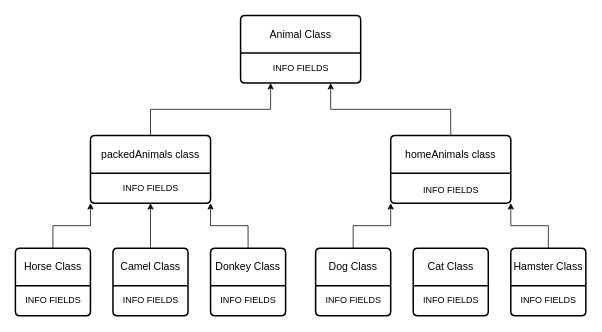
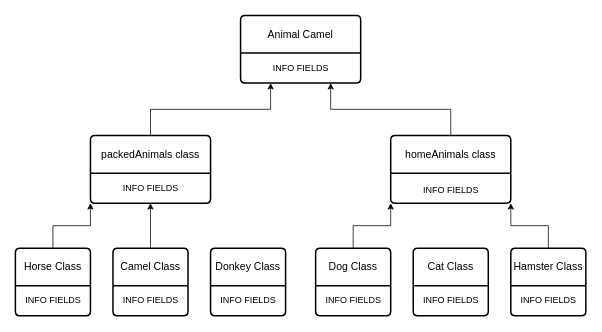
- <mxCell id="2" value="Animal Class" style="swimlane;childLayout=stackLayout;horizontal=1;startSize=50;horizontalStack=0;rounded=1;fontSize=14;fontStyle=0;strokeWidth=2;resizeParent=0;resizeLast=1;shadow=0;dashed=0;align=center;arcSize=4;whiteSpace=wrap;html=1;" vertex="1" parent="1"><mxGeometry x="320" y="20" width="160" height="90" as="geometry"><mxRectangle x="320" y="160" width="120" height="50" as="alternateBounds" /></mxGeometry></mxCell>
+ <mxCell id="2" value="Animal Camel" style="swimlane;childLayout=stackLayout;horizontal=1;startSize=50;horizontalStack=0;rounded=1;fontSize=14;fontStyle=0;strokeWidth=2;resizeParent=0;resizeLast=1;shadow=0;dashed=0;align=center;arcSize=4;whiteSpace=wrap;html=1;" vertex="1" parent="1"><mxGeometry x="320" y="20" width="160" height="90" as="geometry"><mxRectangle x="320" y="160" width="120" height="50" as="alternateBounds" /></mxGeometry></mxCell>
- <mxCell id="23" style="edgeStyle=orthogonalEdgeStyle;rounded=0;orthogonalLoop=1;jettySize=auto;html=1;exitX=0.5;exitY=0;exitDx=0;exitDy=0;entryX=1;entryY=1;entryDx=0;entryDy=0;" edge="1" parent="1" source="24" target="7"><mxGeometry relative="1" as="geometry" /></mxCell>
